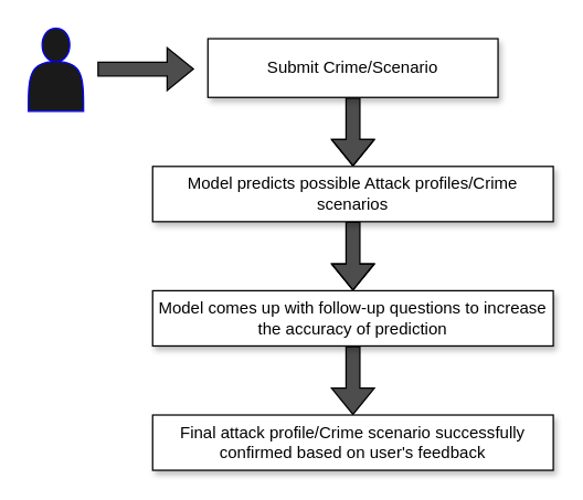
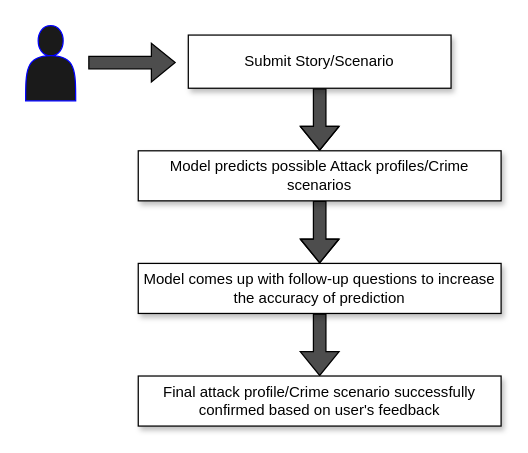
- <mxCell id="5" value="Submit Crime/Scenario" style="rounded=0;whiteSpace=wrap;html=1;shadow=1;strokeColor=#000000;fillColor=#FFFFFF;" vertex="1" parent="1"><mxGeometry x="150" y="27.5" width="210" height="42.5" as="geometry" /></mxCell>
+ <mxCell id="5" value="Submit Story/Scenario" style="rounded=0;whiteSpace=wrap;html=1;shadow=1;strokeColor=#000000;fillColor=#FFFFFF;" vertex="1" parent="1"><mxGeometry x="150" y="27.5" width="210" height="42.5" as="geometry" /></mxCell>
